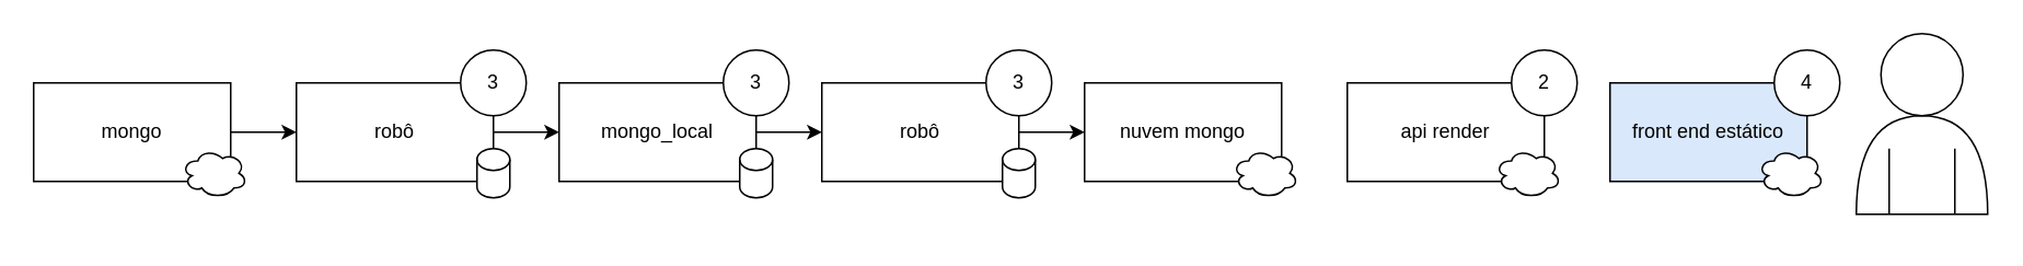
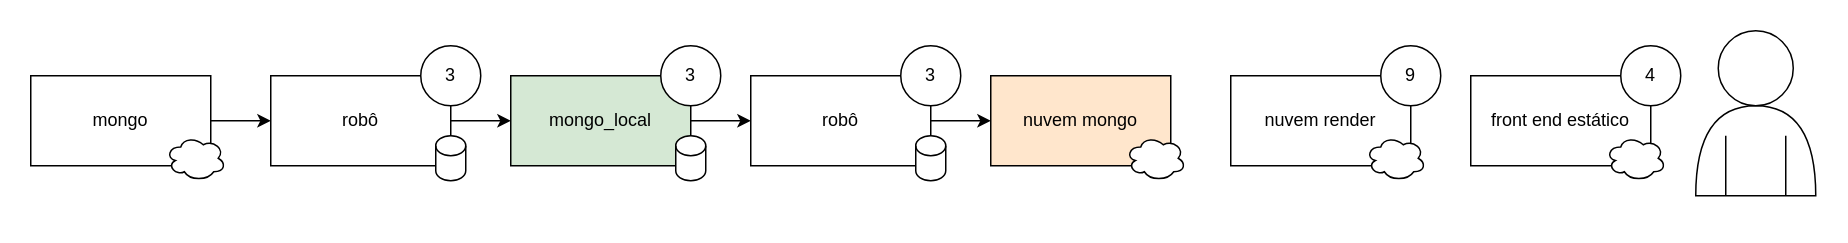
- <mxCell id="26" value="2" style="ellipse;whiteSpace=wrap;html=1;aspect=fixed;" vertex="1" parent="1"><mxGeometry x="920" y="30" width="40" height="40" as="geometry" /></mxCell>
+ <mxCell id="26" value="9" style="ellipse;whiteSpace=wrap;html=1;aspect=fixed;" vertex="1" parent="1"><mxGeometry x="920" y="30" width="40" height="40" as="geometry" /></mxCell>
- <mxCell id="13" value="mongo_local" style="rounded=0;whiteSpace=wrap;html=1;" vertex="1" parent="1"><mxGeometry x="340" y="50" width="120" height="60" as="geometry" /></mxCell>
+ <mxCell id="13" value="mongo_local" style="rounded=0;whiteSpace=wrap;html=1;fillColor=#d5e8d4;" vertex="1" parent="1"><mxGeometry x="340" y="50" width="120" height="60" as="geometry" /></mxCell>
- <mxCell id="2" value="nuvem mongo" style="rounded=0;whiteSpace=wrap;html=1;" vertex="1" parent="1"><mxGeometry x="660" y="50" width="120" height="60" as="geometry" /></mxCell>
+ <mxCell id="2" value="nuvem mongo" style="rounded=0;whiteSpace=wrap;html=1;fillColor=#ffe6cc;" vertex="1" parent="1"><mxGeometry x="660" y="50" width="120" height="60" as="geometry" /></mxCell>
- <mxCell id="3" value="api render" style="rounded=0;whiteSpace=wrap;html=1;" vertex="1" parent="1"><mxGeometry x="820" y="50" width="120" height="60" as="geometry" /></mxCell>
+ <mxCell id="3" value="nuvem render" style="rounded=0;whiteSpace=wrap;html=1;" vertex="1" parent="1"><mxGeometry x="820" y="50" width="120" height="60" as="geometry" /></mxCell>
- <mxCell id="4" value="front end estático" style="rounded=0;whiteSpace=wrap;html=1;fillColor=#dae8fc;" vertex="1" parent="1"><mxGeometry x="980" y="50" width="120" height="60" as="geometry" /></mxCell>
+ <mxCell id="4" value="front end estático" style="rounded=0;whiteSpace=wrap;html=1;" vertex="1" parent="1"><mxGeometry x="980" y="50" width="120" height="60" as="geometry" /></mxCell>
